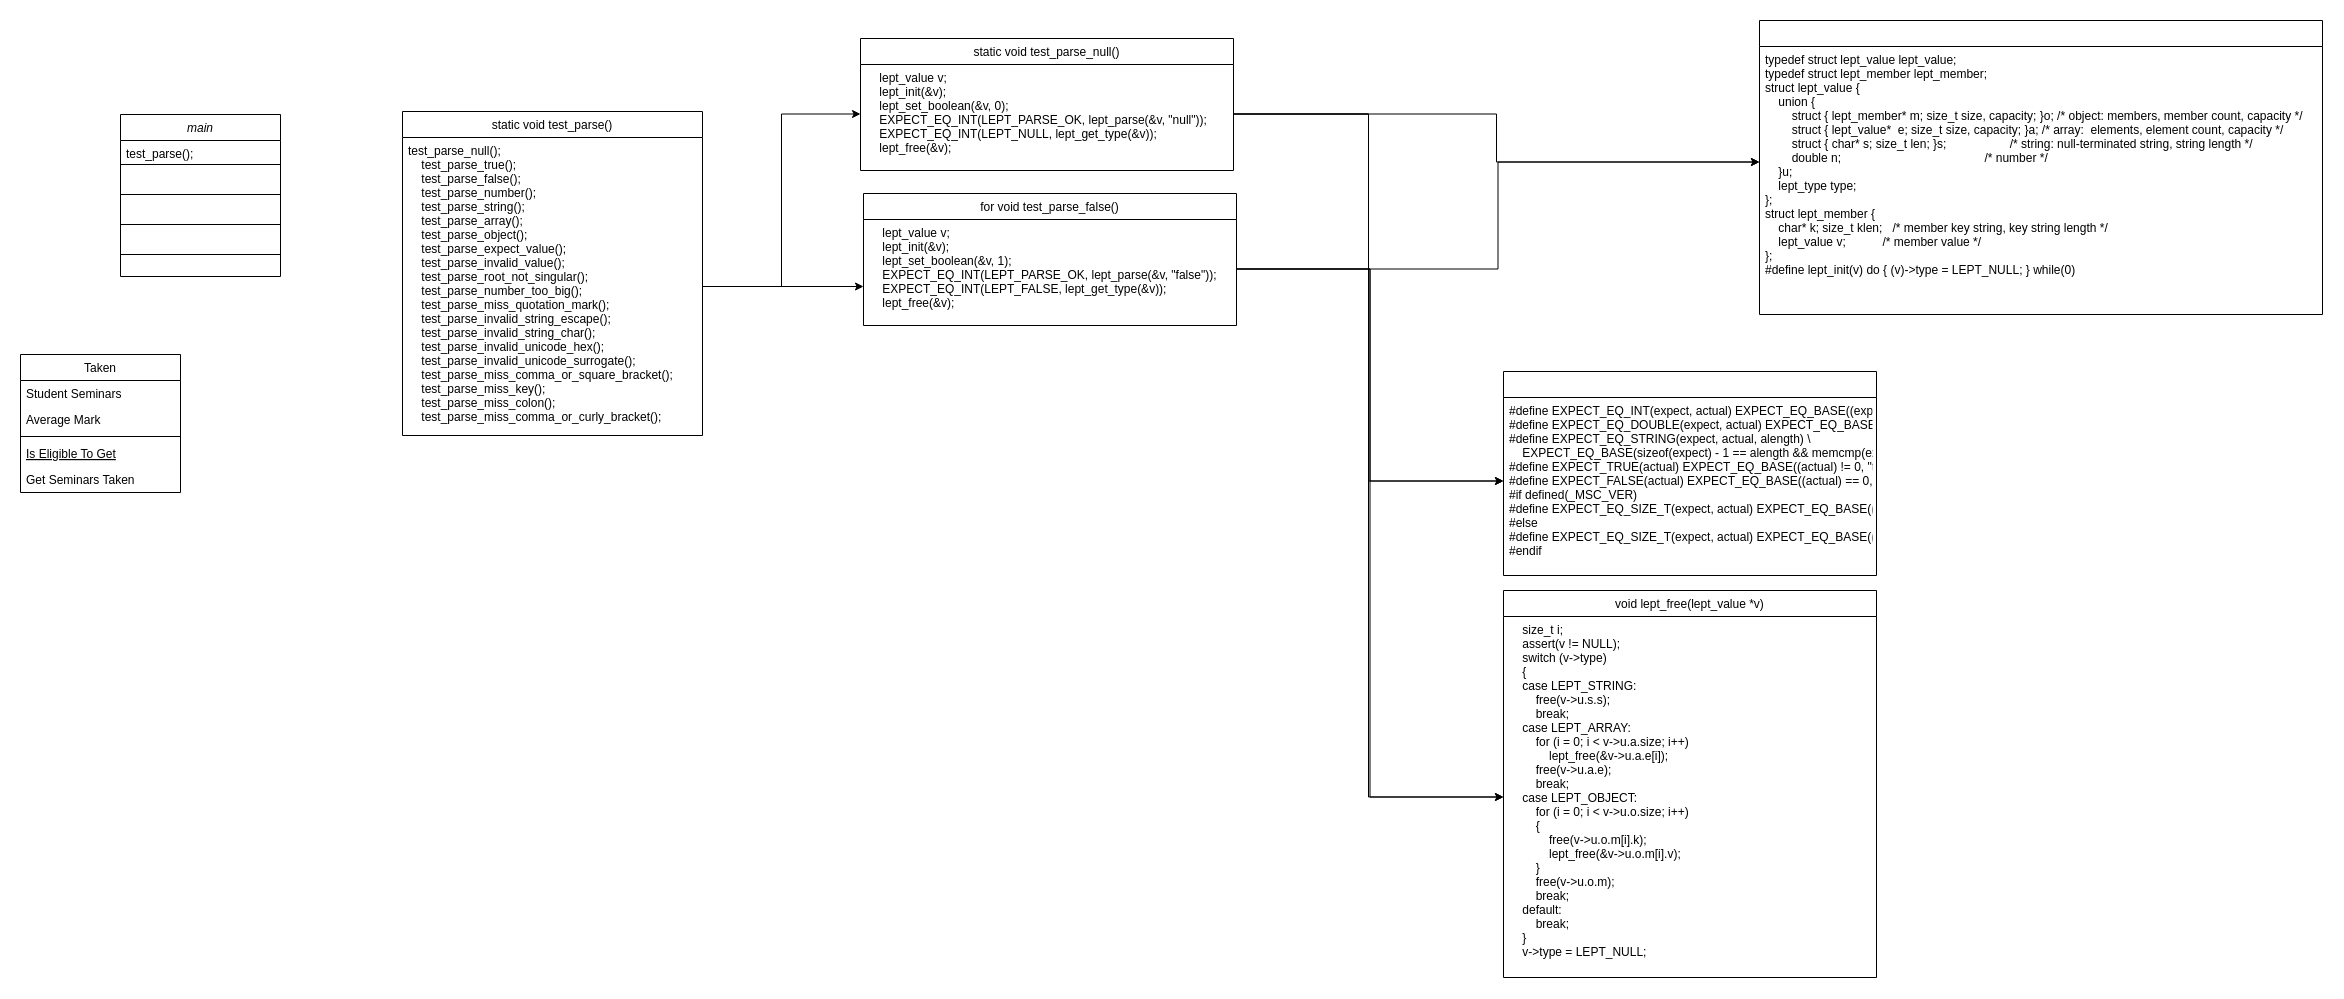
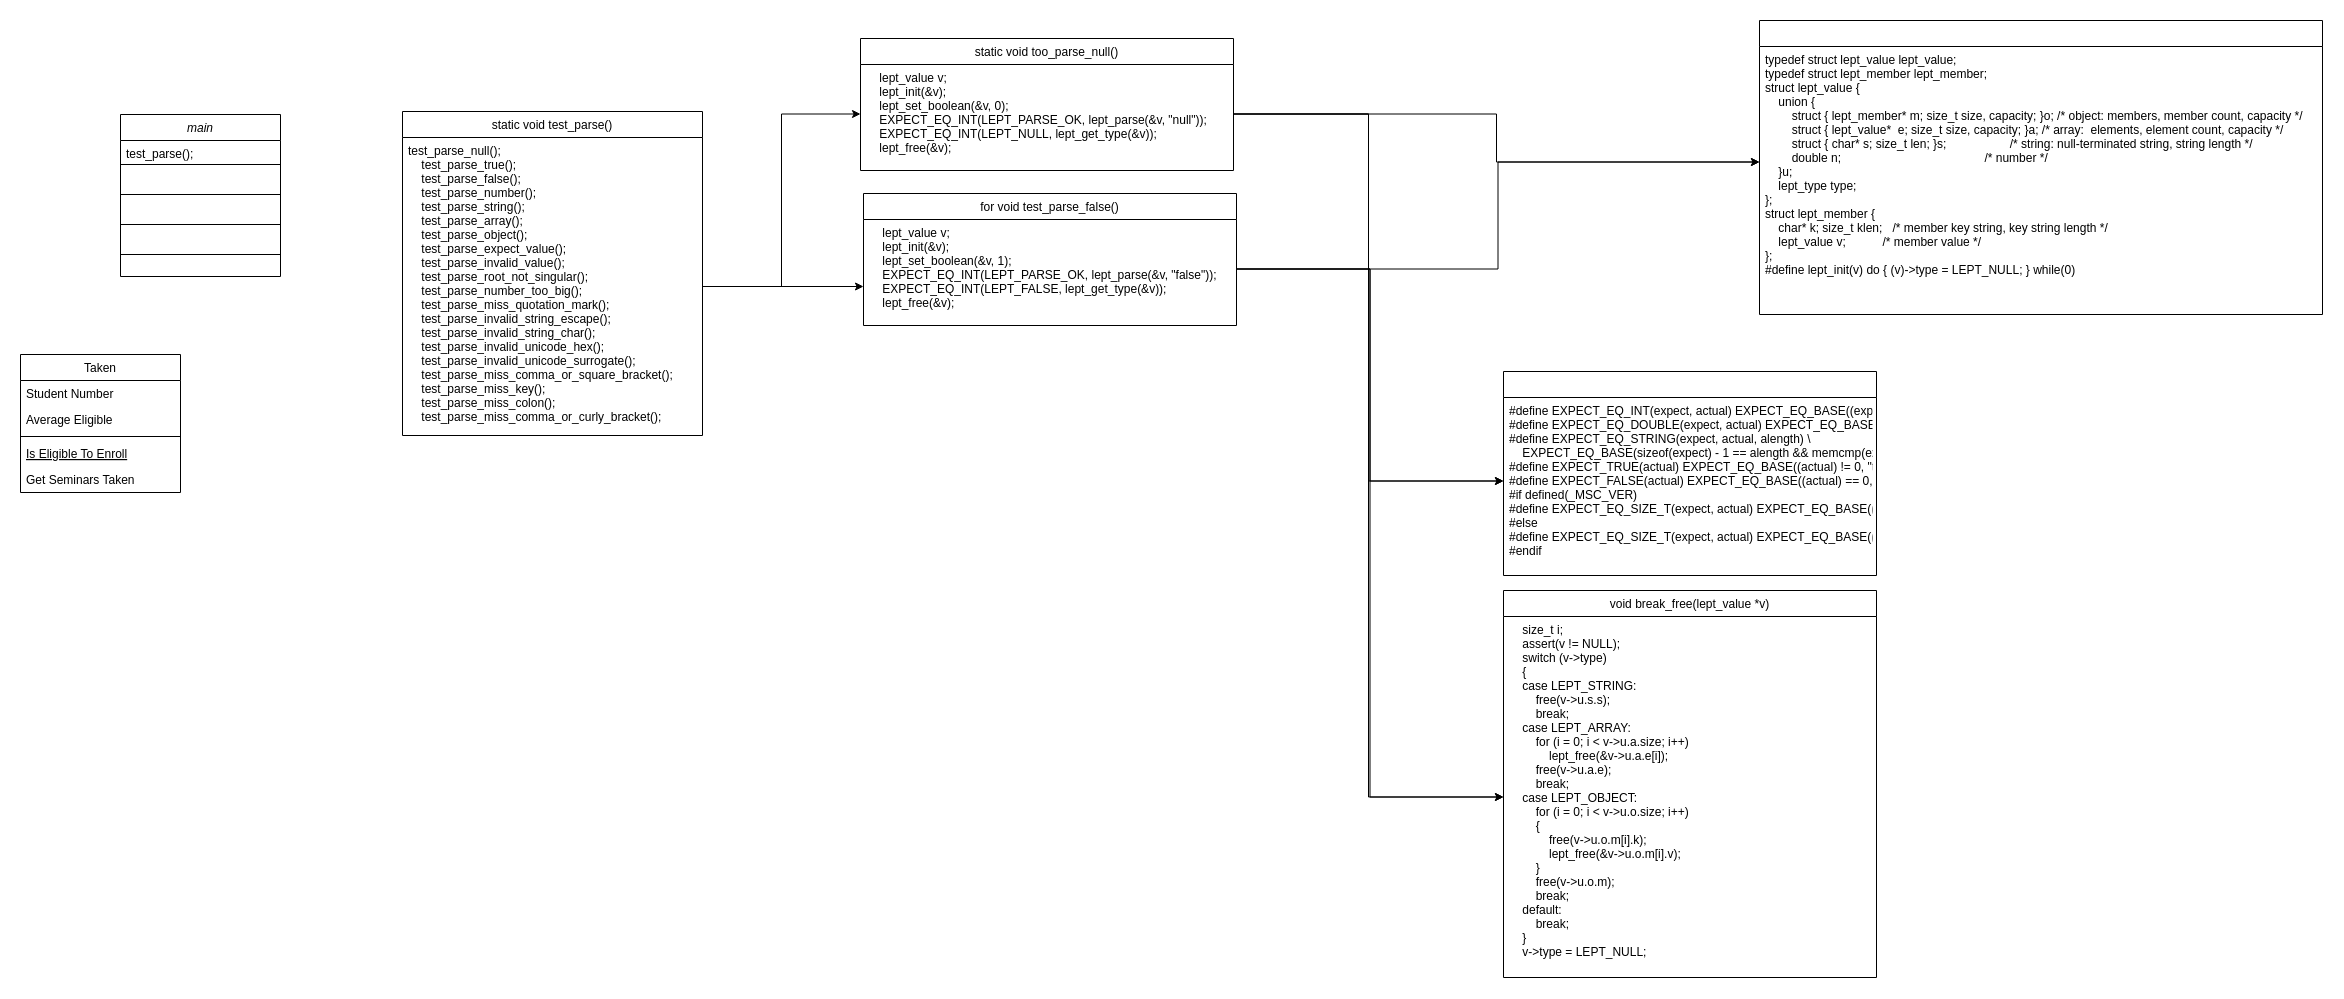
- <mxCell id="15" value="static void test_parse_null()" style="swimlane;fontStyle=0;align=center;verticalAlign=top;childLayout=stackLayout;horizontal=1;startSize=26;horizontalStack=0;resizeParent=1;resizeLast=0;collapsible=1;marginBottom=0;rounded=0;shadow=0;strokeWidth=1;" vertex="1" parent="1"><mxGeometry x="860" y="38" width="373" height="132" as="geometry"><mxRectangle x="550" y="140" width="160" height="26" as="alternateBounds" /></mxGeometry></mxCell>
+ <mxCell id="15" value="static void too_parse_null()" style="swimlane;fontStyle=0;align=center;verticalAlign=top;childLayout=stackLayout;horizontal=1;startSize=26;horizontalStack=0;resizeParent=1;resizeLast=0;collapsible=1;marginBottom=0;rounded=0;shadow=0;strokeWidth=1;" vertex="1" parent="1"><mxGeometry x="860" y="38" width="373" height="132" as="geometry"><mxRectangle x="550" y="140" width="160" height="26" as="alternateBounds" /></mxGeometry></mxCell>
- <mxCell id="8" value="Student Seminars" style="text;align=left;verticalAlign=top;spacingLeft=4;spacingRight=4;overflow=hidden;rotatable=0;points=[[0,0.5],[1,0.5]];portConstraint=eastwest;" parent="7" vertex="1"><mxGeometry y="26" width="160" height="26" as="geometry" /></mxCell>
+ <mxCell id="8" value="Student Number" style="text;align=left;verticalAlign=top;spacingLeft=4;spacingRight=4;overflow=hidden;rotatable=0;points=[[0,0.5],[1,0.5]];portConstraint=eastwest;" parent="7" vertex="1"><mxGeometry y="26" width="160" height="26" as="geometry" /></mxCell>
- <mxCell id="9" value="Average Mark" style="text;align=left;verticalAlign=top;spacingLeft=4;spacingRight=4;overflow=hidden;rotatable=0;points=[[0,0.5],[1,0.5]];portConstraint=eastwest;rounded=0;shadow=0;html=0;" parent="7" vertex="1"><mxGeometry y="52" width="160" height="26" as="geometry" /></mxCell>
+ <mxCell id="9" value="Average Eligible" style="text;align=left;verticalAlign=top;spacingLeft=4;spacingRight=4;overflow=hidden;rotatable=0;points=[[0,0.5],[1,0.5]];portConstraint=eastwest;rounded=0;shadow=0;html=0;" parent="7" vertex="1"><mxGeometry y="52" width="160" height="26" as="geometry" /></mxCell>
- <mxCell id="11" value="Is Eligible To Get" style="text;align=left;verticalAlign=top;spacingLeft=4;spacingRight=4;overflow=hidden;rotatable=0;points=[[0,0.5],[1,0.5]];portConstraint=eastwest;fontStyle=4" parent="7" vertex="1"><mxGeometry y="86" width="160" height="26" as="geometry" /></mxCell>
+ <mxCell id="11" value="Is Eligible To Enroll" style="text;align=left;verticalAlign=top;spacingLeft=4;spacingRight=4;overflow=hidden;rotatable=0;points=[[0,0.5],[1,0.5]];portConstraint=eastwest;fontStyle=4" parent="7" vertex="1"><mxGeometry y="86" width="160" height="26" as="geometry" /></mxCell>
- <mxCell id="24" value="void lept_free(lept_value *v)" style="swimlane;fontStyle=0;align=center;verticalAlign=top;childLayout=stackLayout;horizontal=1;startSize=26;horizontalStack=0;resizeParent=1;resizeLast=0;collapsible=1;marginBottom=0;rounded=0;shadow=0;strokeWidth=1;" vertex="1" parent="1"><mxGeometry x="1503" y="590" width="373" height="387" as="geometry"><mxRectangle x="550" y="140" width="160" height="26" as="alternateBounds" /></mxGeometry></mxCell>
+ <mxCell id="24" value="void break_free(lept_value *v)" style="swimlane;fontStyle=0;align=center;verticalAlign=top;childLayout=stackLayout;horizontal=1;startSize=26;horizontalStack=0;resizeParent=1;resizeLast=0;collapsible=1;marginBottom=0;rounded=0;shadow=0;strokeWidth=1;" vertex="1" parent="1"><mxGeometry x="1503" y="590" width="373" height="387" as="geometry"><mxRectangle x="550" y="140" width="160" height="26" as="alternateBounds" /></mxGeometry></mxCell>
